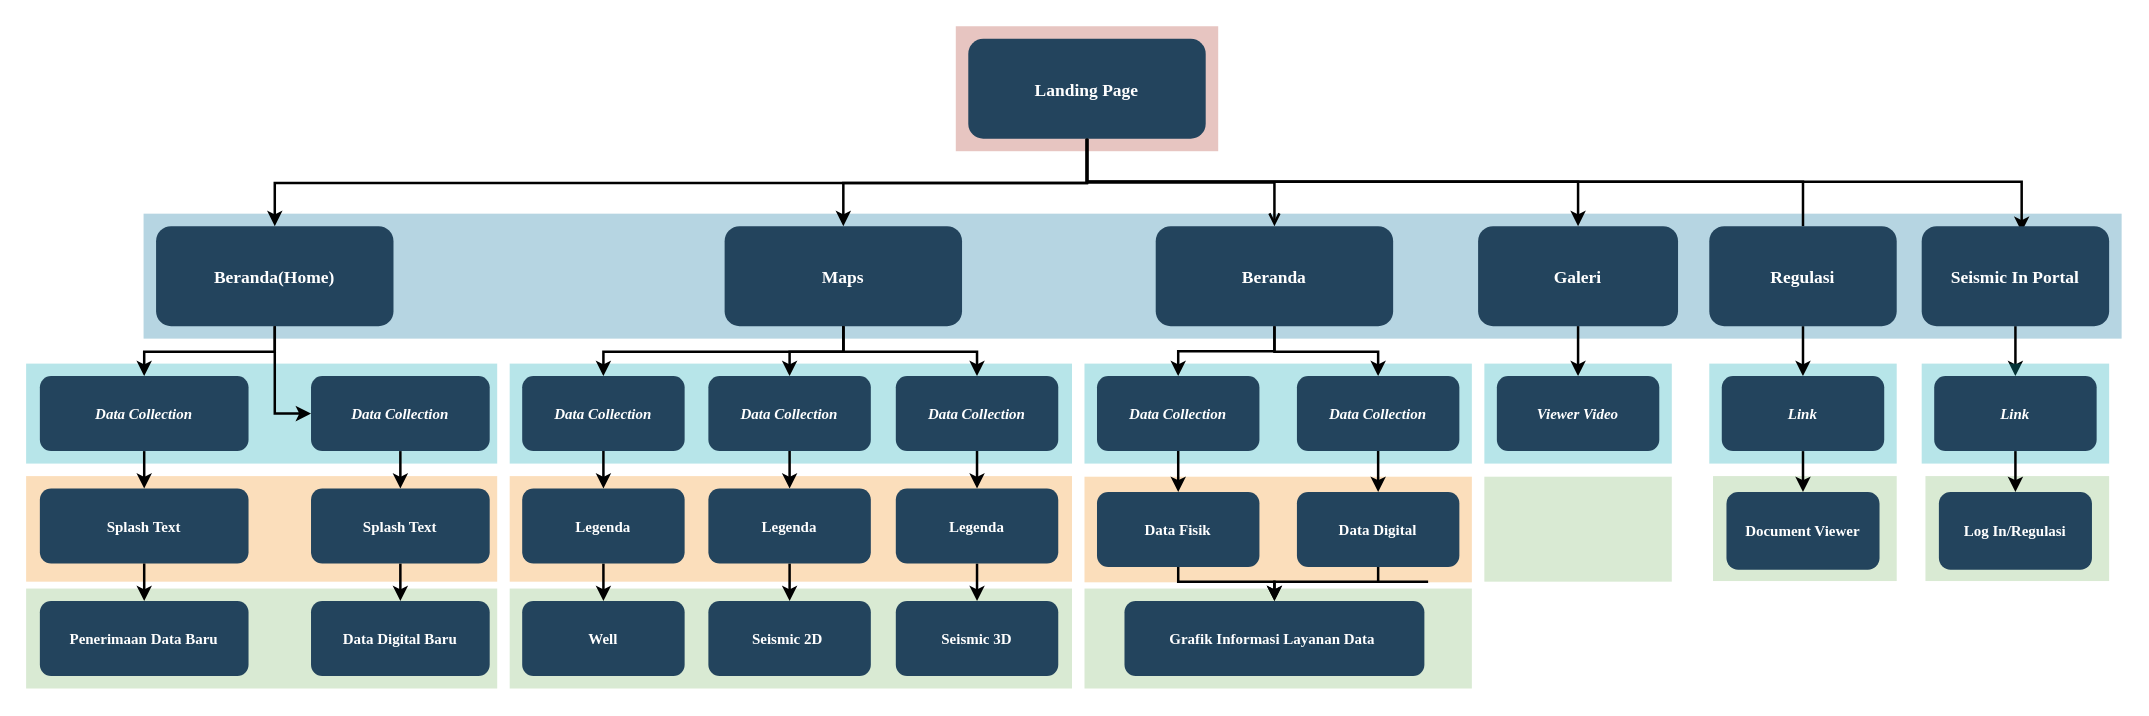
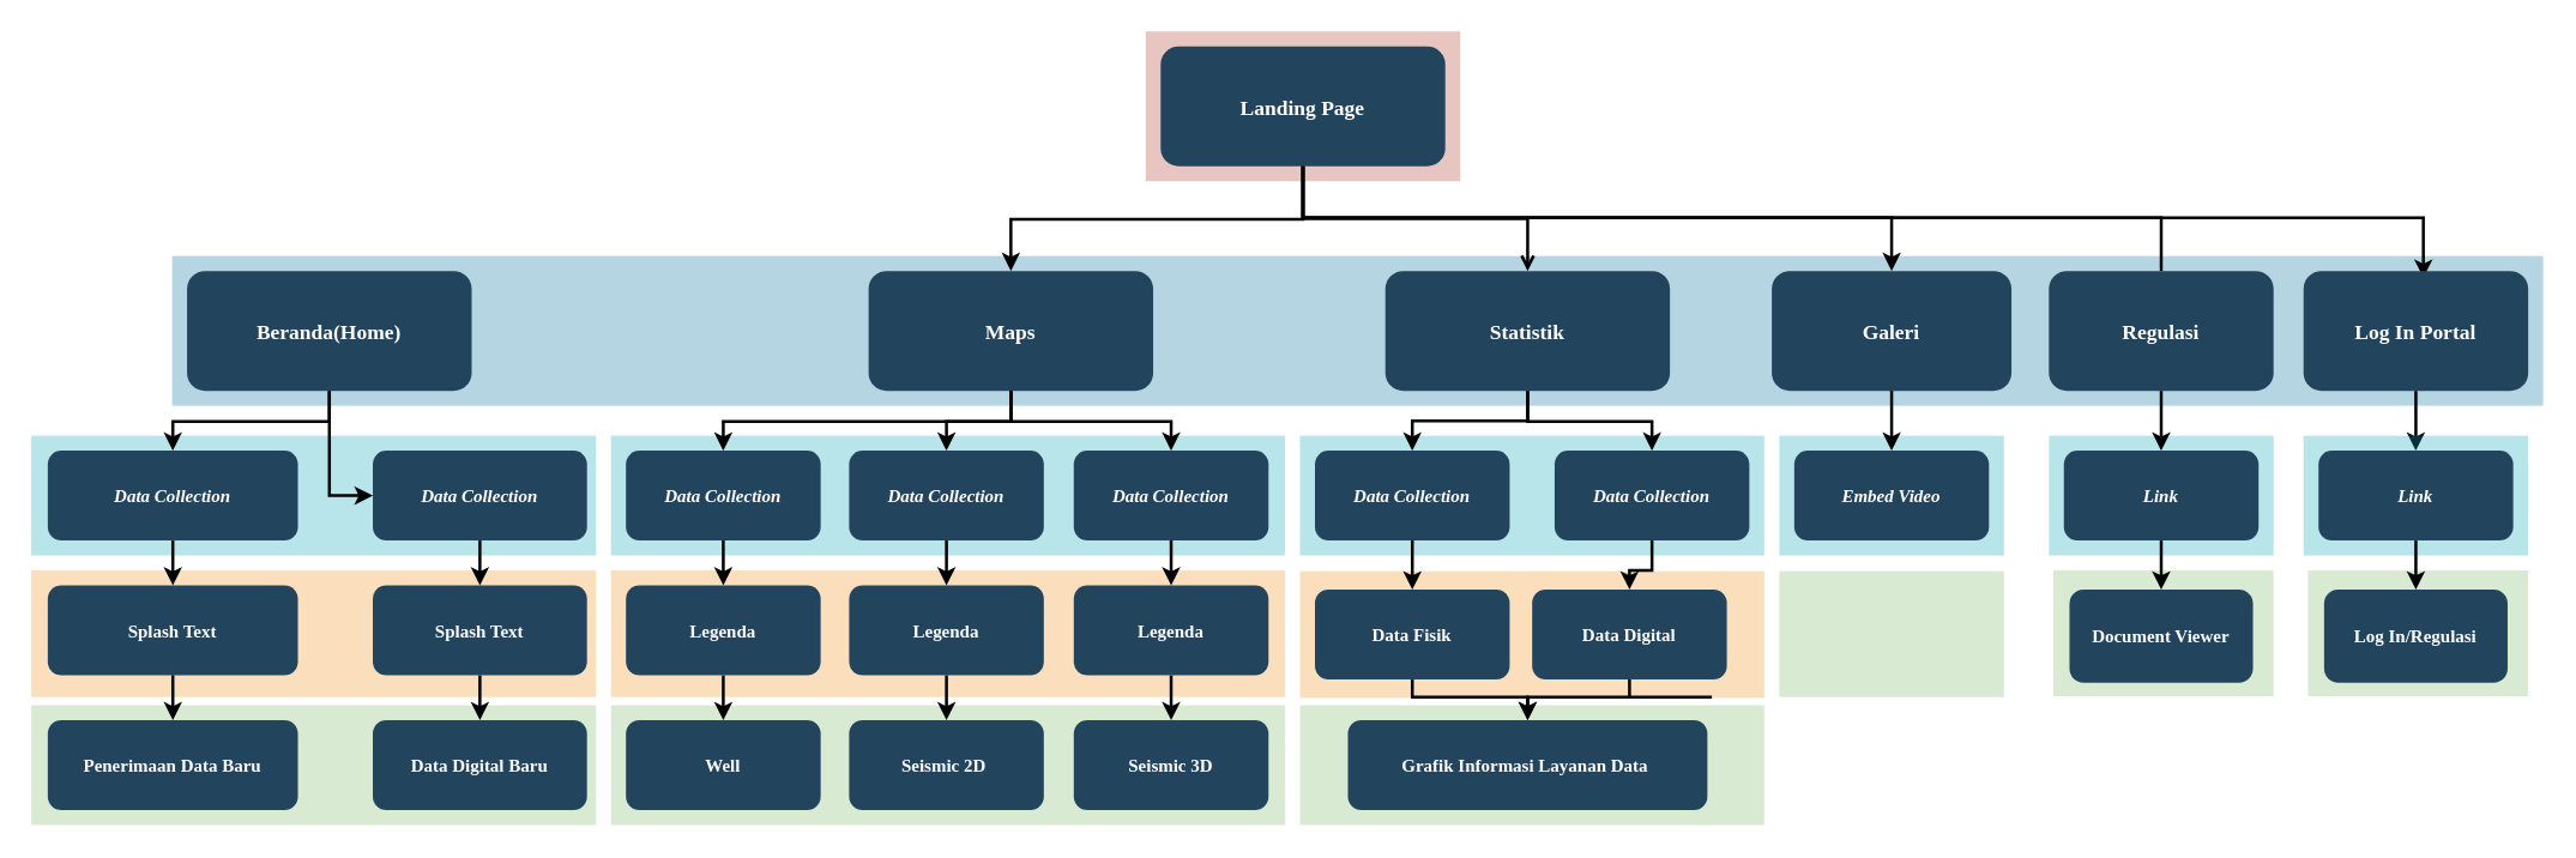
- <mxCell id="53" value="" style="edgeStyle=elbowEdgeStyle;elbow=vertical;strokeWidth=2;rounded=0" parent="1" source="20" target="26" edge="1"><mxGeometry x="-23" y="135.5" width="100" height="100" as="geometry"><mxPoint x="-6" y="80.5" as="sourcePoint" /><mxPoint x="94" y="-19.5" as="targetPoint" /></mxGeometry></mxCell>
- <mxCell id="24" value="Beranda" style="rounded=1;fillColor=#23445D;gradientColor=none;strokeColor=none;fontColor=#FFFFFF;fontStyle=1;fontFamily=Tahoma;fontSize=14" parent="1" vertex="1"><mxGeometry x="924" y="180.5" width="190" height="80" as="geometry" /></mxCell>
+ <mxCell id="24" value="Statistik" style="rounded=1;fillColor=#23445D;gradientColor=none;strokeColor=none;fontColor=#FFFFFF;fontStyle=1;fontFamily=Tahoma;fontSize=14" parent="1" vertex="1"><mxGeometry x="924" y="180.5" width="190" height="80" as="geometry" /></mxCell>
- <mxCell id="77" value="Seismic In Portal" style="rounded=1;fillColor=#23445D;gradientColor=none;strokeColor=none;fontColor=#FFFFFF;fontStyle=1;fontFamily=Tahoma;fontSize=14" vertex="1" parent="1"><mxGeometry x="1537" y="180.5" width="150" height="80" as="geometry" /></mxCell>
+ <mxCell id="77" value="Log In Portal" style="rounded=1;fillColor=#23445D;gradientColor=none;strokeColor=none;fontColor=#FFFFFF;fontStyle=1;fontFamily=Tahoma;fontSize=14" vertex="1" parent="1"><mxGeometry x="1537" y="180.5" width="150" height="80" as="geometry" /></mxCell>
- <mxCell id="51" value="Viewer Video" style="rounded=1;fillColor=#23445D;gradientColor=none;strokeColor=none;fontColor=#FFFFFF;fontStyle=3;fontFamily=Tahoma;fontSize=12;" parent="1" vertex="1"><mxGeometry x="1197" y="300.5" width="130" height="60" as="geometry" /></mxCell>
+ <mxCell id="51" value="Embed Video" style="rounded=1;fillColor=#23445D;gradientColor=none;strokeColor=none;fontColor=#FFFFFF;fontStyle=3;fontFamily=Tahoma;fontSize=12;" parent="1" vertex="1"><mxGeometry x="1197" y="300.5" width="130" height="60" as="geometry" /></mxCell>
- <mxCell id="70" value="Data Digital" style="rounded=1;fillColor=#23445D;gradientColor=none;strokeColor=none;fontColor=#FFFFFF;fontStyle=1;fontFamily=Tahoma;fontSize=12;" vertex="1" parent="1"><mxGeometry x="1037" y="393.25" width="130" height="60" as="geometry" /></mxCell>
+ <mxCell id="70" value="Data Digital" style="rounded=1;fillColor=#23445D;gradientColor=none;strokeColor=none;fontColor=#FFFFFF;fontStyle=1;fontFamily=Tahoma;fontSize=12;" vertex="1" parent="1"><mxGeometry x="1022" y="393.25" width="130" height="60" as="geometry" /></mxCell>
